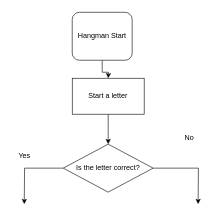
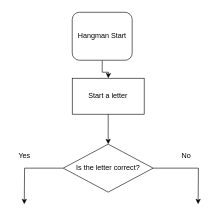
- <mxCell id="10" value="No" style="text;html=1;align=center;verticalAlign=middle;resizable=0;points=[];autosize=1;strokeColor=none;fillColor=none;" vertex="1" parent="1"><mxGeometry x="295" y="215" width="40" height="30" as="geometry" /></mxCell>
+ <mxCell id="10" value="No" style="text;html=1;align=center;verticalAlign=middle;resizable=0;points=[];autosize=1;strokeColor=none;fillColor=none;" vertex="1" parent="1"><mxGeometry x="290" y="245" width="40" height="30" as="geometry" /></mxCell>
